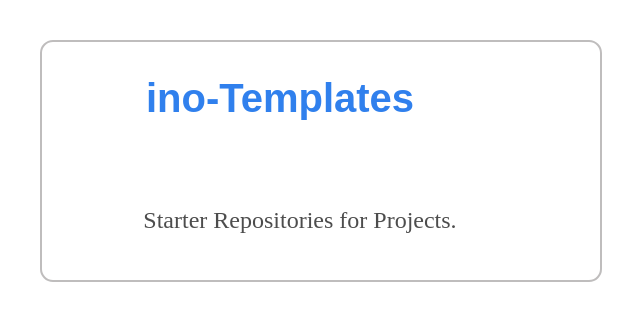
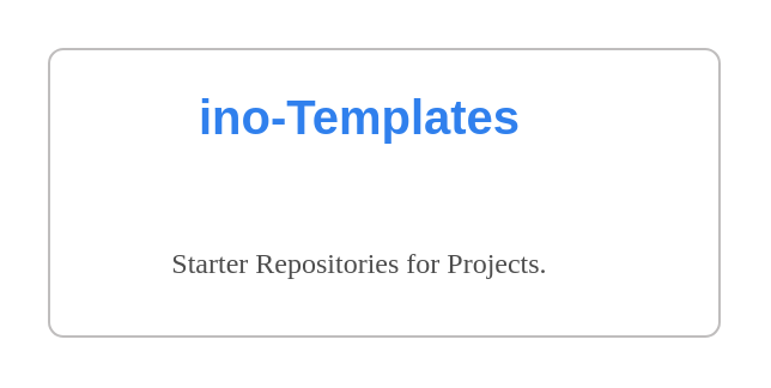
- <mxCell id="4" value="&lt;p&gt;&lt;font size=&quot;1&quot;&gt;&lt;span style=&quot;font-size: 20px&quot;&gt;&lt;b&gt;ino-Templates&lt;/b&gt;&lt;/span&gt;&lt;/font&gt;&lt;/p&gt;" style="text;html=1;strokeColor=none;fillColor=none;align=center;verticalAlign=middle;whiteSpace=wrap;rounded=0;fontColor=#3080ED;" vertex="1" parent="1"><mxGeometry x="65" y="27.5" width="150" height="40" as="geometry" /></mxCell>
+ <mxCell id="4" value="&lt;p&gt;&lt;font size=&quot;1&quot;&gt;&lt;span style=&quot;font-size: 20px&quot;&gt;&lt;b&gt;ino-Templates&lt;/b&gt;&lt;/span&gt;&lt;/font&gt;&lt;/p&gt;" style="text;html=1;strokeColor=none;fillColor=none;align=center;verticalAlign=middle;whiteSpace=wrap;rounded=0;fontColor=#3080ED;" vertex="1" parent="1"><mxGeometry x="75" y="27.5" width="150" height="40" as="geometry" /></mxCell>
